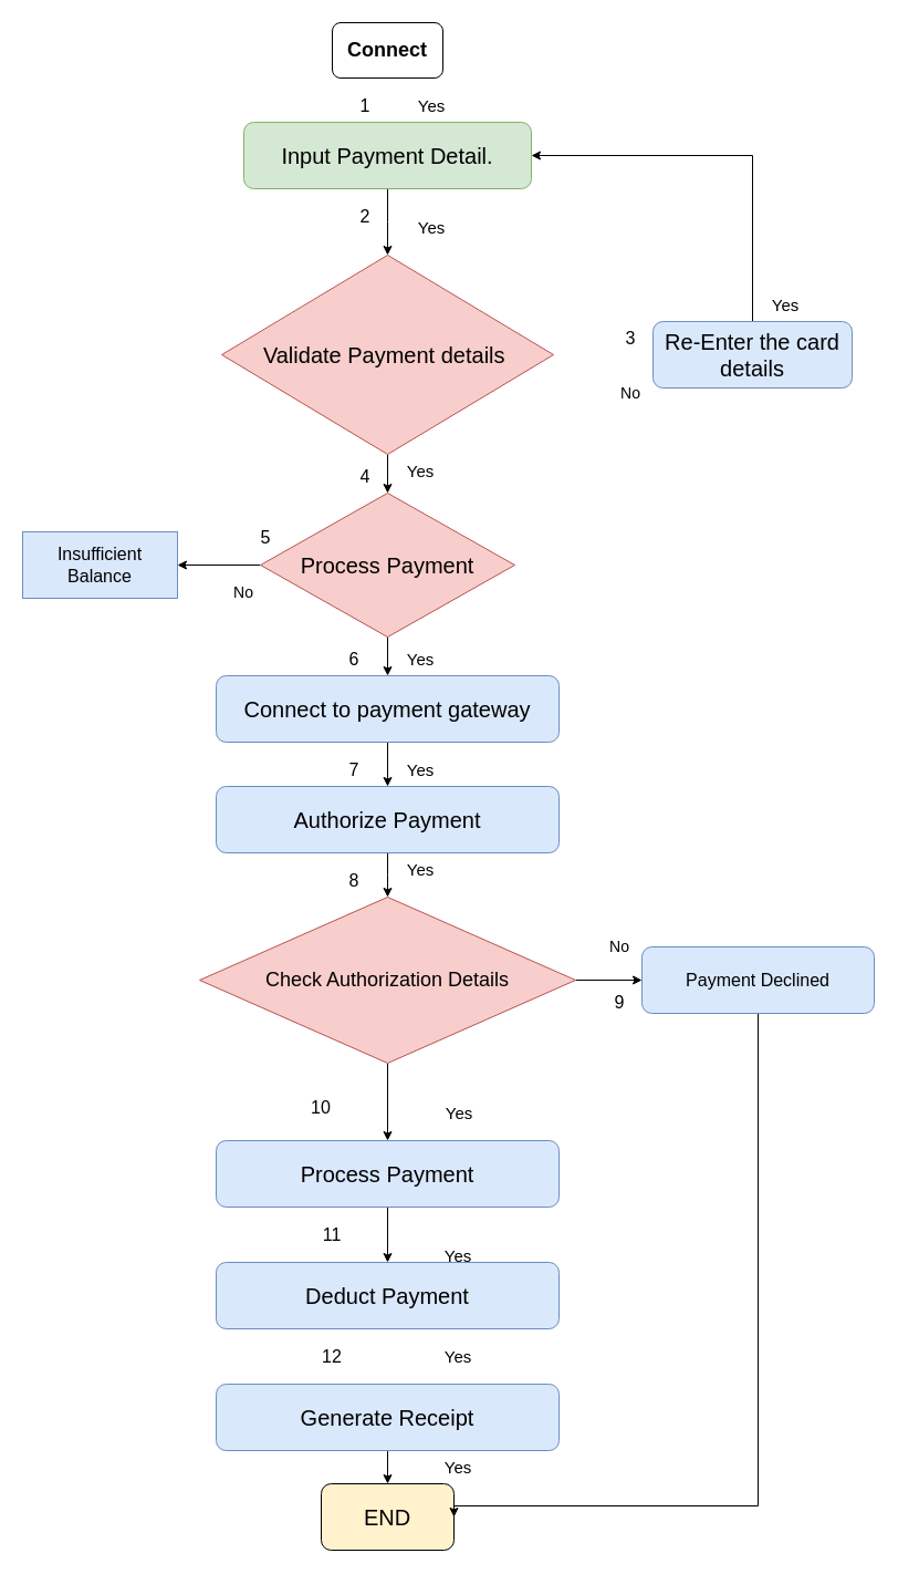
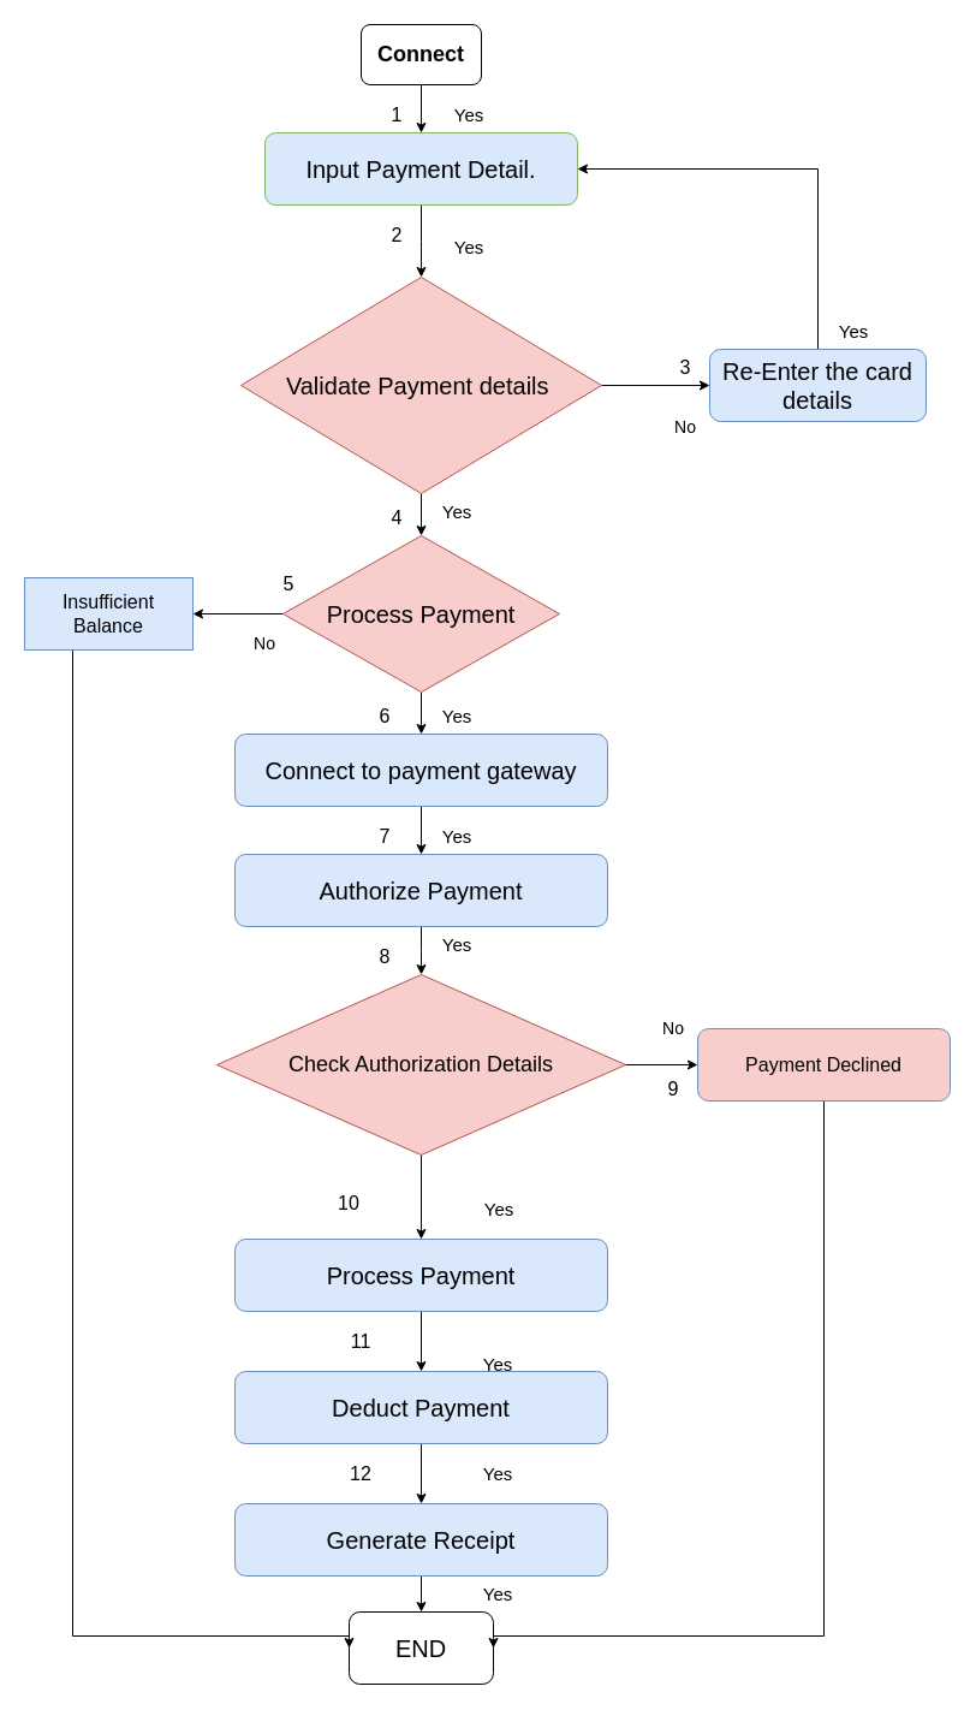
+ <mxCell id="2" value="" style="edgeStyle=orthogonalEdgeStyle;rounded=0;orthogonalLoop=1;jettySize=auto;html=1;" parent="1" source="3" target="5" edge="1"><mxGeometry relative="1" as="geometry" /></mxCell>
- <mxCell id="5" value="&lt;font style=&quot;font-size: 20px;&quot;&gt;Input Payment Detail.&lt;/font&gt;" style="rounded=1;whiteSpace=wrap;html=1;fillColor=#d5e8d4;strokeColor=#82b366;" parent="1" vertex="1"><mxGeometry x="220" y="110" width="260" height="60" as="geometry" /></mxCell>
+ <mxCell id="5" value="&lt;font style=&quot;font-size: 20px;&quot;&gt;Input Payment Detail.&lt;/font&gt;" style="rounded=1;whiteSpace=wrap;html=1;fillColor=#dae8fc;strokeColor=#82b366;" parent="1" vertex="1"><mxGeometry x="220" y="110" width="260" height="60" as="geometry" /></mxCell>
+ <mxCell id="6" value="" style="edgeStyle=orthogonalEdgeStyle;rounded=0;orthogonalLoop=1;jettySize=auto;html=1;" parent="1" source="8" target="10" edge="1"><mxGeometry relative="1" as="geometry" /></mxCell>
- <mxCell id="38" value="&lt;font style=&quot;font-size: 16px;&quot;&gt;Payment Declined&lt;/font&gt;" style="rounded=1;whiteSpace=wrap;html=1;fillColor=#dae8fc;strokeColor=#6c8ebf;" parent="1" vertex="1"><mxGeometry x="580" y="855" width="210" height="60" as="geometry" /></mxCell>
+ <mxCell id="38" value="&lt;font style=&quot;font-size: 16px;&quot;&gt;Payment Declined&lt;/font&gt;" style="rounded=1;whiteSpace=wrap;html=1;fillColor=#f8cecc;strokeColor=#6c8ebf;" parent="1" vertex="1"><mxGeometry x="580" y="855" width="210" height="60" as="geometry" /></mxCell>
+ <mxCell id="48" style="edgeStyle=orthogonalEdgeStyle;rounded=0;orthogonalLoop=1;jettySize=auto;html=1;entryX=0;entryY=0.5;entryDx=0;entryDy=0;" parent="1" source="49" target="22" edge="1"><mxGeometry relative="1" as="geometry"><Array as="points"><mxPoint x="60" y="1360" /></Array></mxGeometry></mxCell>
+ <mxCell id="18" value="" style="edgeStyle=orthogonalEdgeStyle;rounded=0;orthogonalLoop=1;jettySize=auto;html=1;" parent="1" source="19" target="21" edge="1"><mxGeometry relative="1" as="geometry" /></mxCell>
- <mxCell id="22" value="&lt;font style=&quot;font-size: 20px;&quot;&gt;END&lt;/font&gt;" style="rounded=1;whiteSpace=wrap;html=1;fillColor=#fff2cc;" parent="1" vertex="1"><mxGeometry x="290" y="1340" width="120" height="60" as="geometry" /></mxCell>
+ <mxCell id="22" value="&lt;font style=&quot;font-size: 20px;&quot;&gt;END&lt;/font&gt;" style="rounded=1;whiteSpace=wrap;html=1;" parent="1" vertex="1"><mxGeometry x="290" y="1340" width="120" height="60" as="geometry" /></mxCell>
